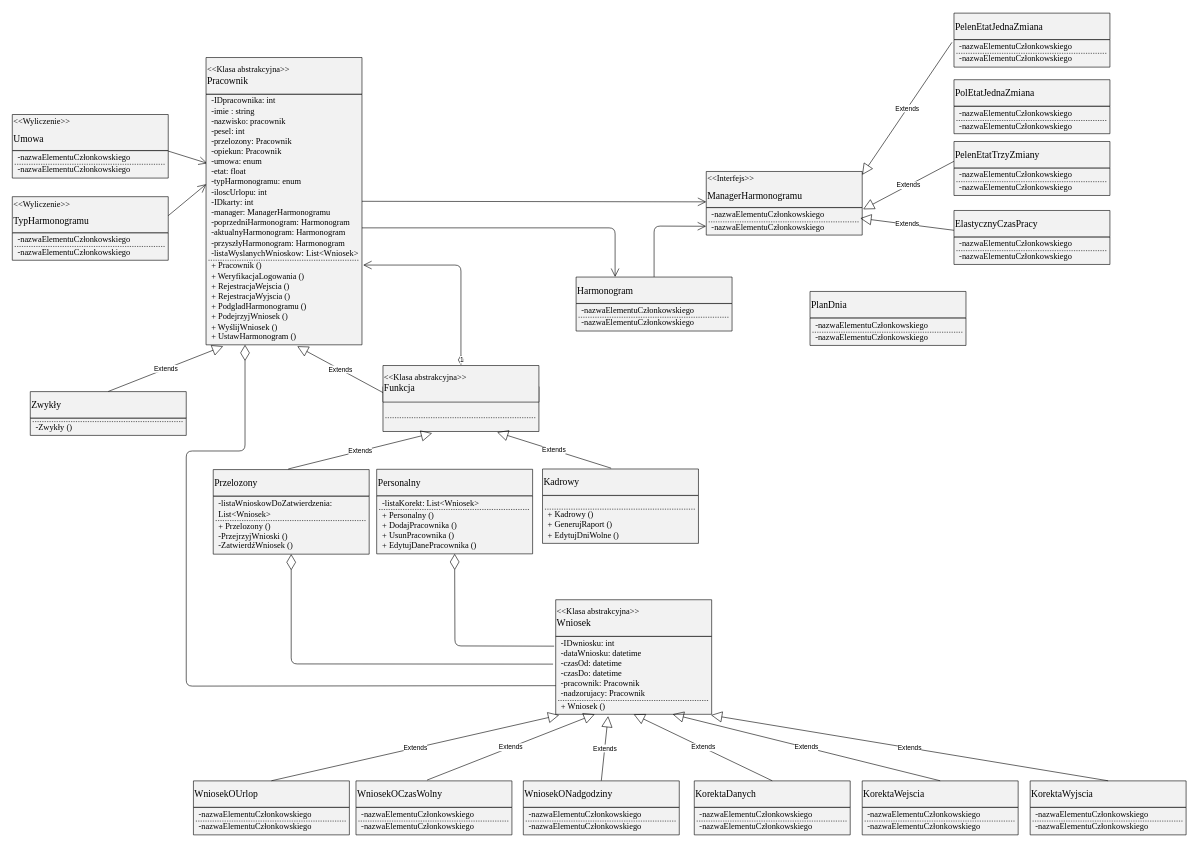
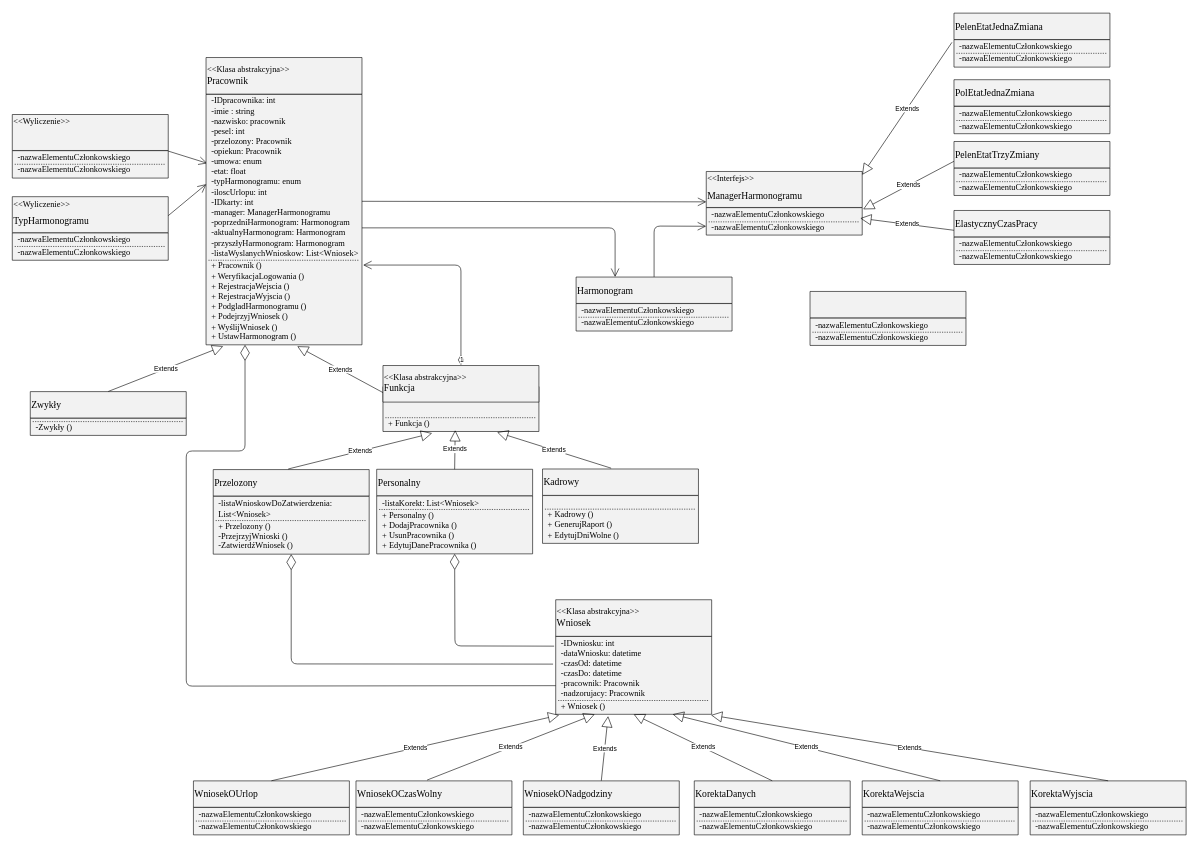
- <mxCell id="10" value="&lt;font style=&quot;font-size:16px;font-family:Calibri;color:#000000;direction:ltr;letter-spacing:0px;line-height:120%;opacity:1&quot;&gt;Umowa&lt;br/&gt;&lt;/font&gt;" style="text;vsdxID=503;fillColor=none;gradientColor=none;spacingBottom=3;labelBackgroundColor=none;rounded=0;strokeColor=none;html=1;whiteSpace=wrap;verticalAlign=middle;align=left;;html=1;" parent="6" vertex="1"><mxGeometry y="22.16" width="260" height="37.96" as="geometry" /></mxCell>
- <mxCell id="56" value="&lt;font style=&quot;font-size:16px;font-family:Calibri;color:#000000;direction:ltr;letter-spacing:0px;line-height:120%;opacity:1&quot;&gt;PlanDnia&lt;br/&gt;&lt;/font&gt;" style="text;vsdxID=689;fillColor=none;gradientColor=none;spacingTop=3;spacingBottom=3;labelBackgroundColor=none;rounded=0;strokeColor=none;html=1;whiteSpace=wrap;verticalAlign=middle;align=left;;html=1;" parent="53" vertex="1"><mxGeometry y="-0.19" width="260" height="44.31" as="geometry" /></mxCell>
+ <mxCell id="207" value="&lt;font style=&quot;font-size: 14px ; font-family: &amp;#34;calibri&amp;#34; ; color: #000000 ; direction: ltr ; letter-spacing: 0px ; line-height: 120% ; opacity: 1&quot;&gt;+ Funkcja ()&lt;br&gt;&lt;/font&gt;" style="verticalAlign=middle;align=left;vsdxID=544;fillColor=#FFFFFF;gradientColor=none;fillOpacity=0;shape=stencil(nZBLDoAgDERP0z3SIyjew0SURgSD+Lu9kMZoXLhwN9N5bdMClrNpJg1SzDH4QW/URgNYgZTkjA4UkwJUgGXng+6DX1zLfmoymdXo1zxh5z6RO6Q42BWCfc2oJfdAr/AX/IH+BF/rk7hv7MjaZ/L+RirxJ1Gd);spacingTop=-3;spacingBottom=-3;spacingLeft=3;spacingRight=-3;labelBackgroundColor=none;rounded=0;html=1;whiteSpace=wrap;" vertex="1" parent="203"><mxGeometry x="4" y="200" width="252" height="16" as="geometry" /></mxCell>
+ <mxCell id="211" value="Extends" style="endArrow=block;endSize=16;endFill=0;html=1;exitX=0.5;exitY=0;exitDx=0;exitDy=0;entryX=0.462;entryY=1.177;entryDx=0;entryDy=0;entryPerimeter=0;" edge="1" parent="1" source="5" target="207"><mxGeometry width="160" relative="1" as="geometry"><mxPoint x="830" y="751" as="sourcePoint" /><mxPoint x="990" y="751" as="targetPoint" /></mxGeometry></mxCell>
